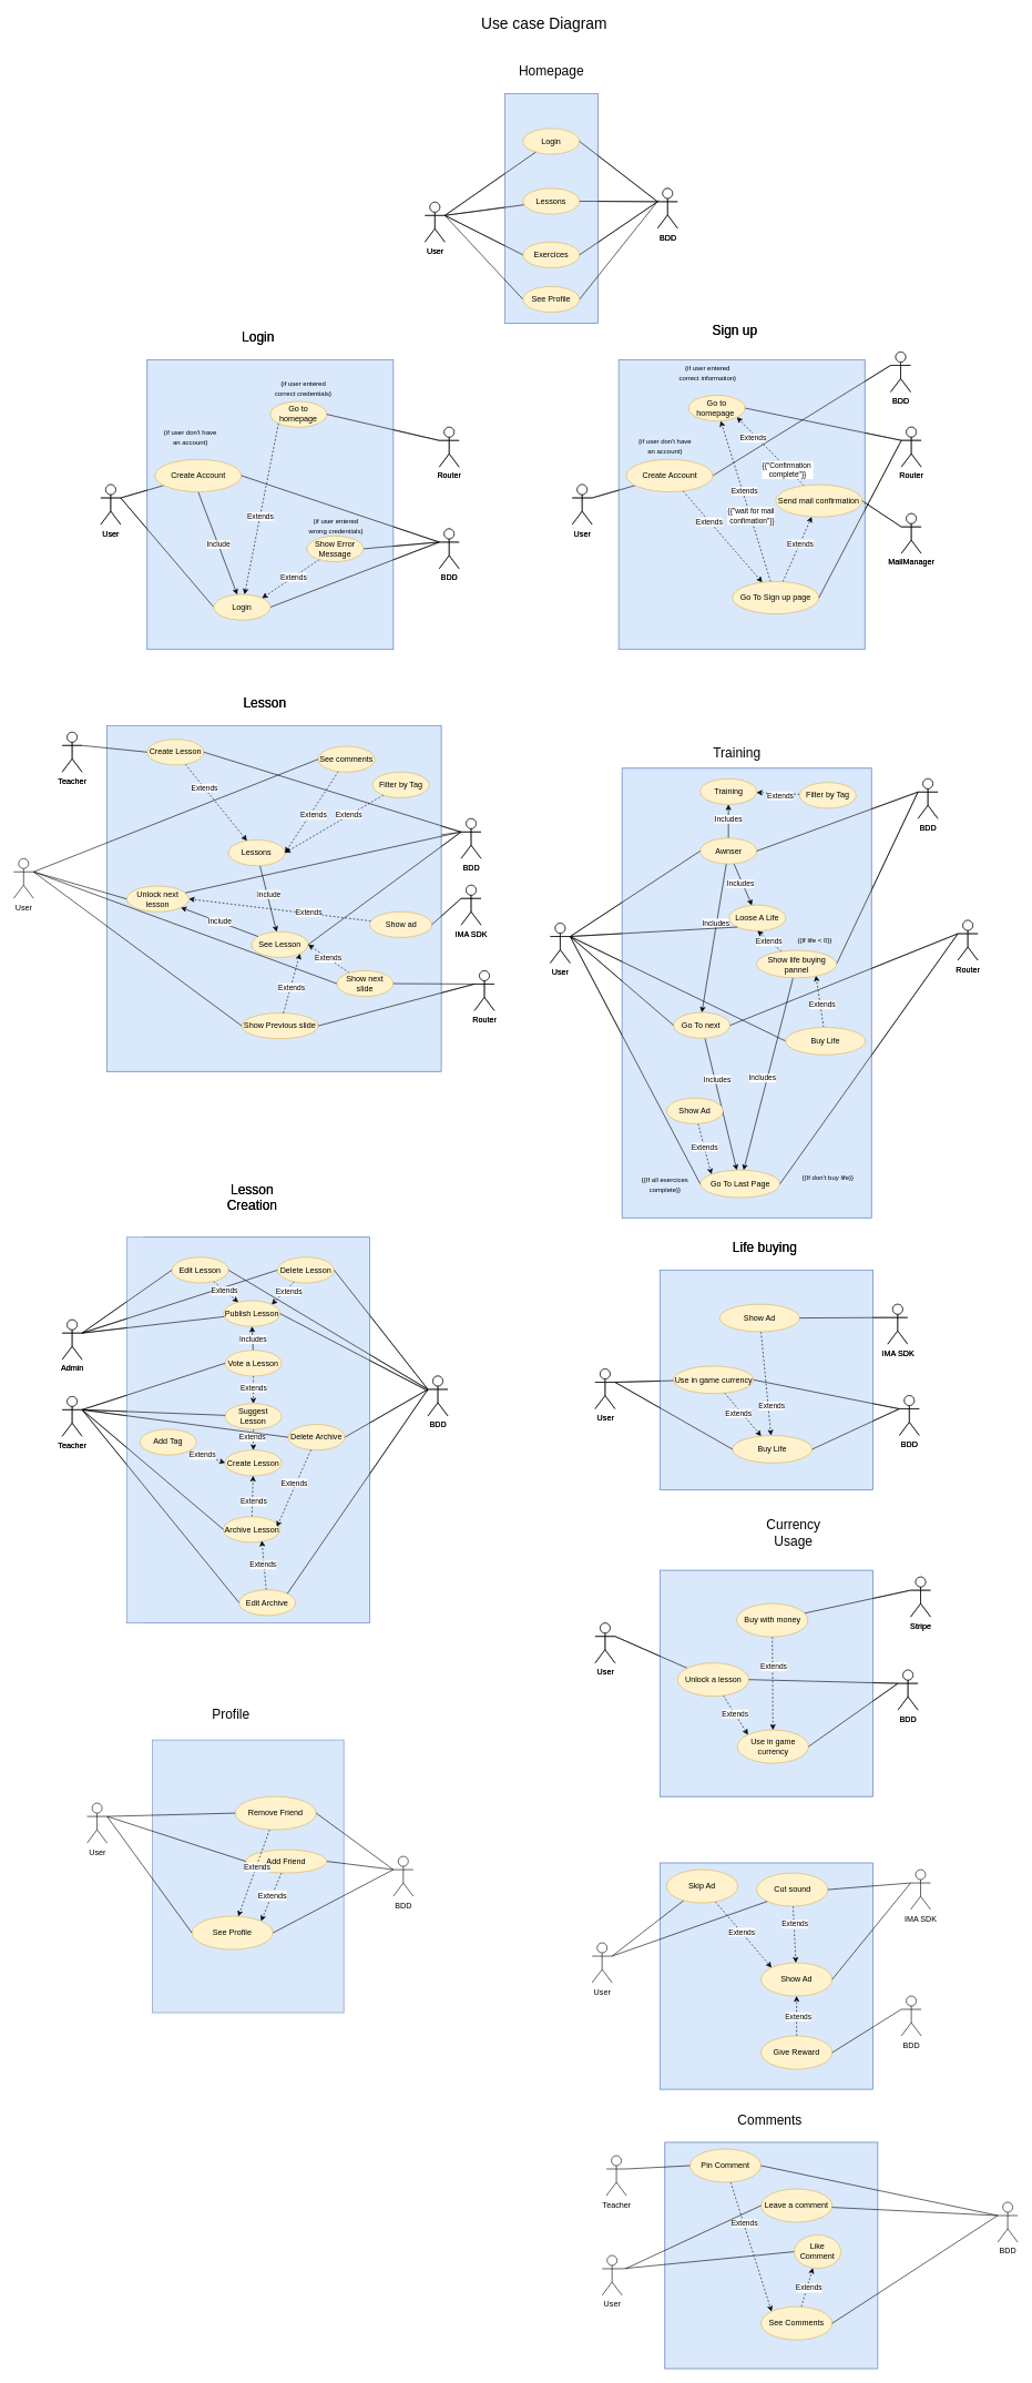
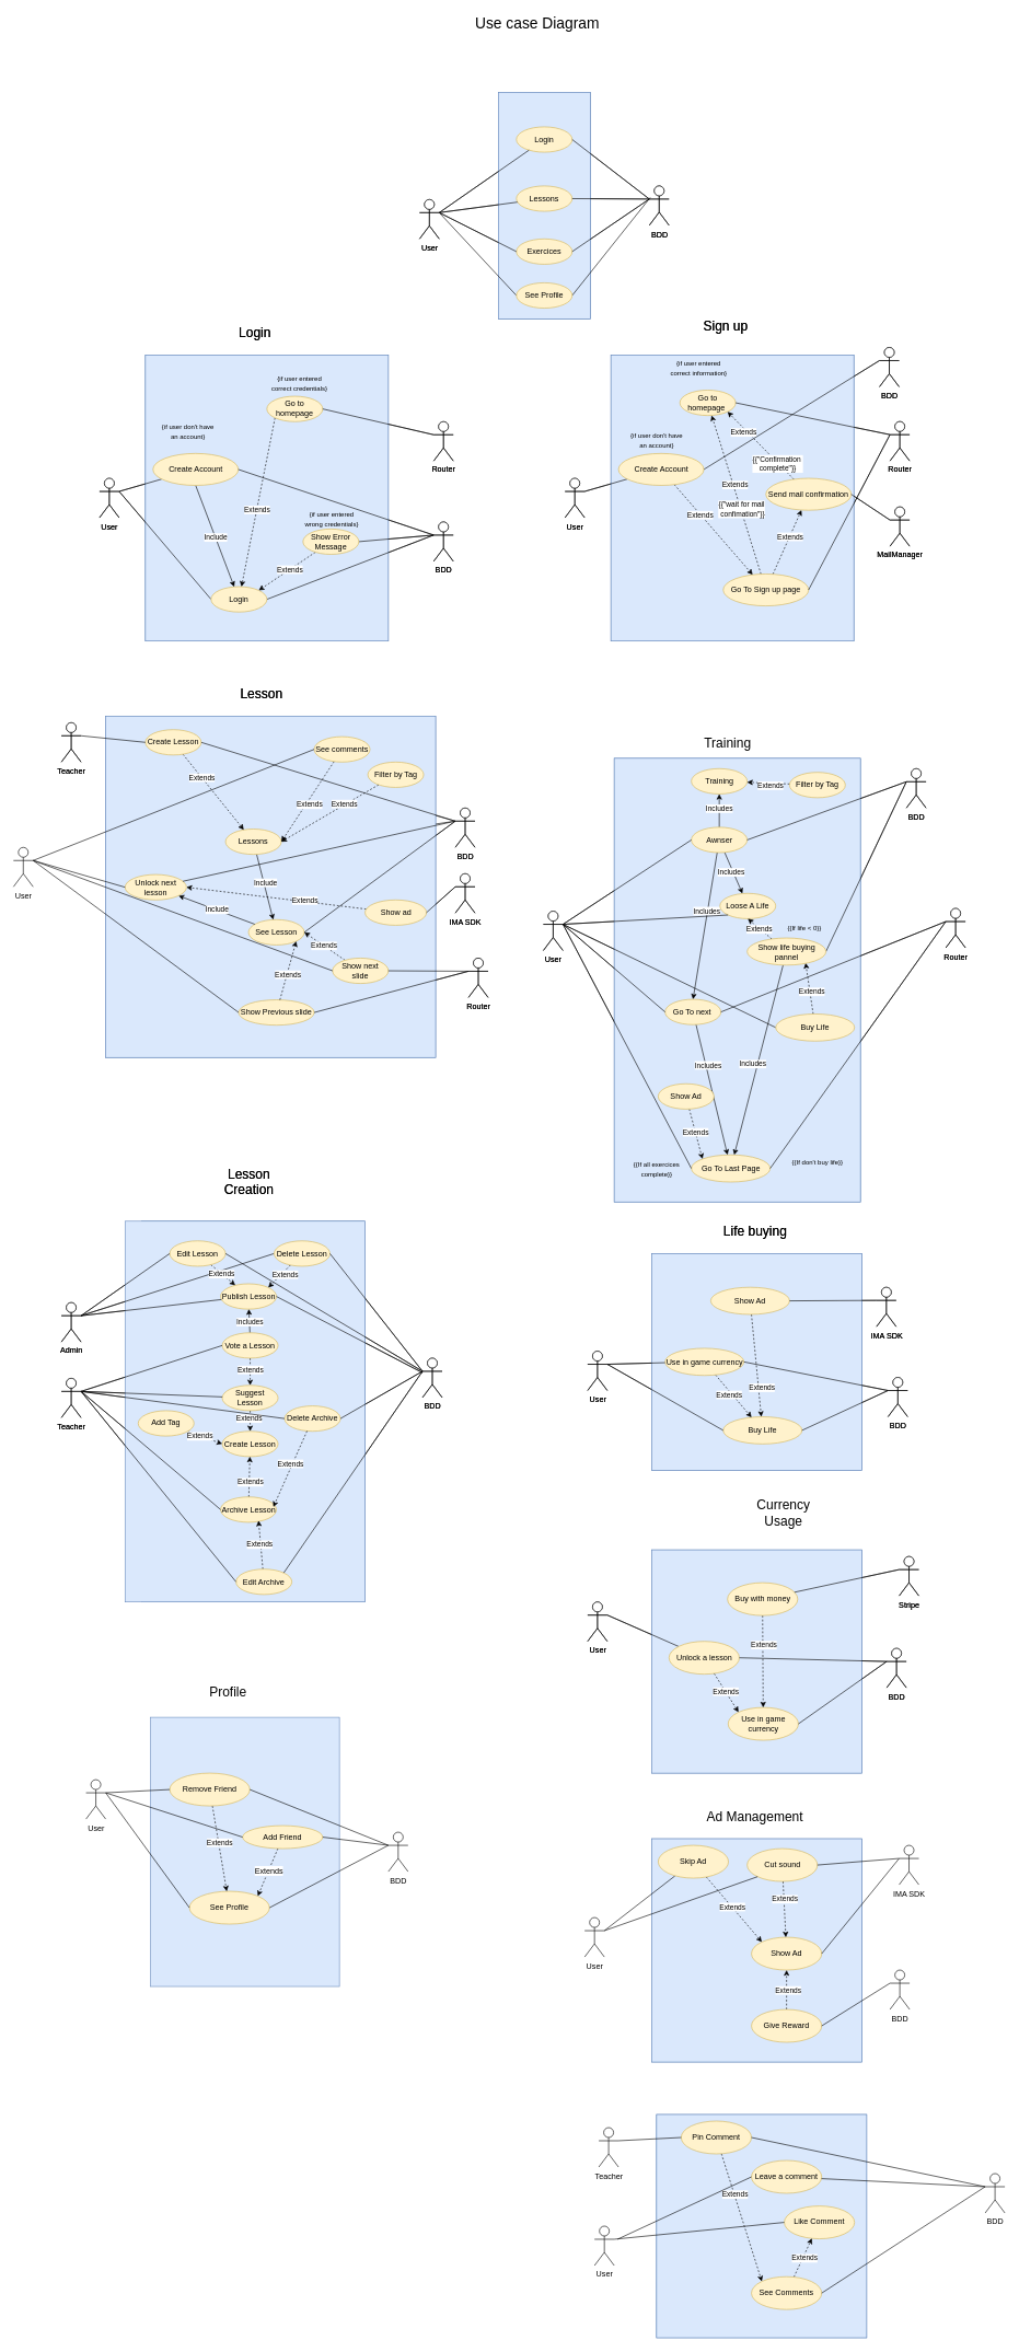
- <mxCell id="213" value="&lt;font style=&quot;font-size: 20px;&quot;&gt;Homepage&lt;/font&gt;" style="text;html=1;align=center;verticalAlign=middle;whiteSpace=wrap;rounded=0;" parent="1" vertex="1"><mxGeometry x="776.5" y="90" width="104" height="30" as="geometry" /></mxCell>
- <mxCell id="525" value="Remove Friend" style="ellipse;whiteSpace=wrap;html=1;fillColor=#fff2cc;strokeColor=#d6b656;" vertex="1" parent="1"><mxGeometry x="353" y="2700" width="122" height="50" as="geometry" /></mxCell>
+ <mxCell id="525" value="Remove Friend" style="ellipse;whiteSpace=wrap;html=1;fillColor=#fff2cc;strokeColor=#d6b656;" vertex="1" parent="1"><mxGeometry x="258" y="2700" width="122" height="50" as="geometry" /></mxCell>
+ <mxCell id="457" value="&lt;span style=&quot;font-size: 20px;&quot;&gt;Ad Management&lt;/span&gt;" style="text;html=1;align=center;verticalAlign=middle;whiteSpace=wrap;rounded=0;" vertex="1" parent="1"><mxGeometry x="1073.25" y="2750" width="152.5" height="30" as="geometry" /></mxCell>
- <mxCell id="488" value="&lt;span style=&quot;font-size: 20px;&quot;&gt;Comments&lt;/span&gt;" style="text;html=1;align=center;verticalAlign=middle;whiteSpace=wrap;rounded=0;" vertex="1" parent="1"><mxGeometry x="1080.75" y="3170" width="152.5" height="30" as="geometry" /></mxCell>
- <mxCell id="492" value="Like Comment" style="ellipse;whiteSpace=wrap;html=1;fillColor=#fff2cc;strokeColor=#d6b656;" vertex="1" parent="1"><mxGeometry x="1194" y="3359.32" width="70" height="50" as="geometry" /></mxCell>
+ <mxCell id="492" value="Like Comment" style="ellipse;whiteSpace=wrap;html=1;fillColor=#fff2cc;strokeColor=#d6b656;" vertex="1" parent="1"><mxGeometry x="1194" y="3359.32" width="107" height="50" as="geometry" /></mxCell>
